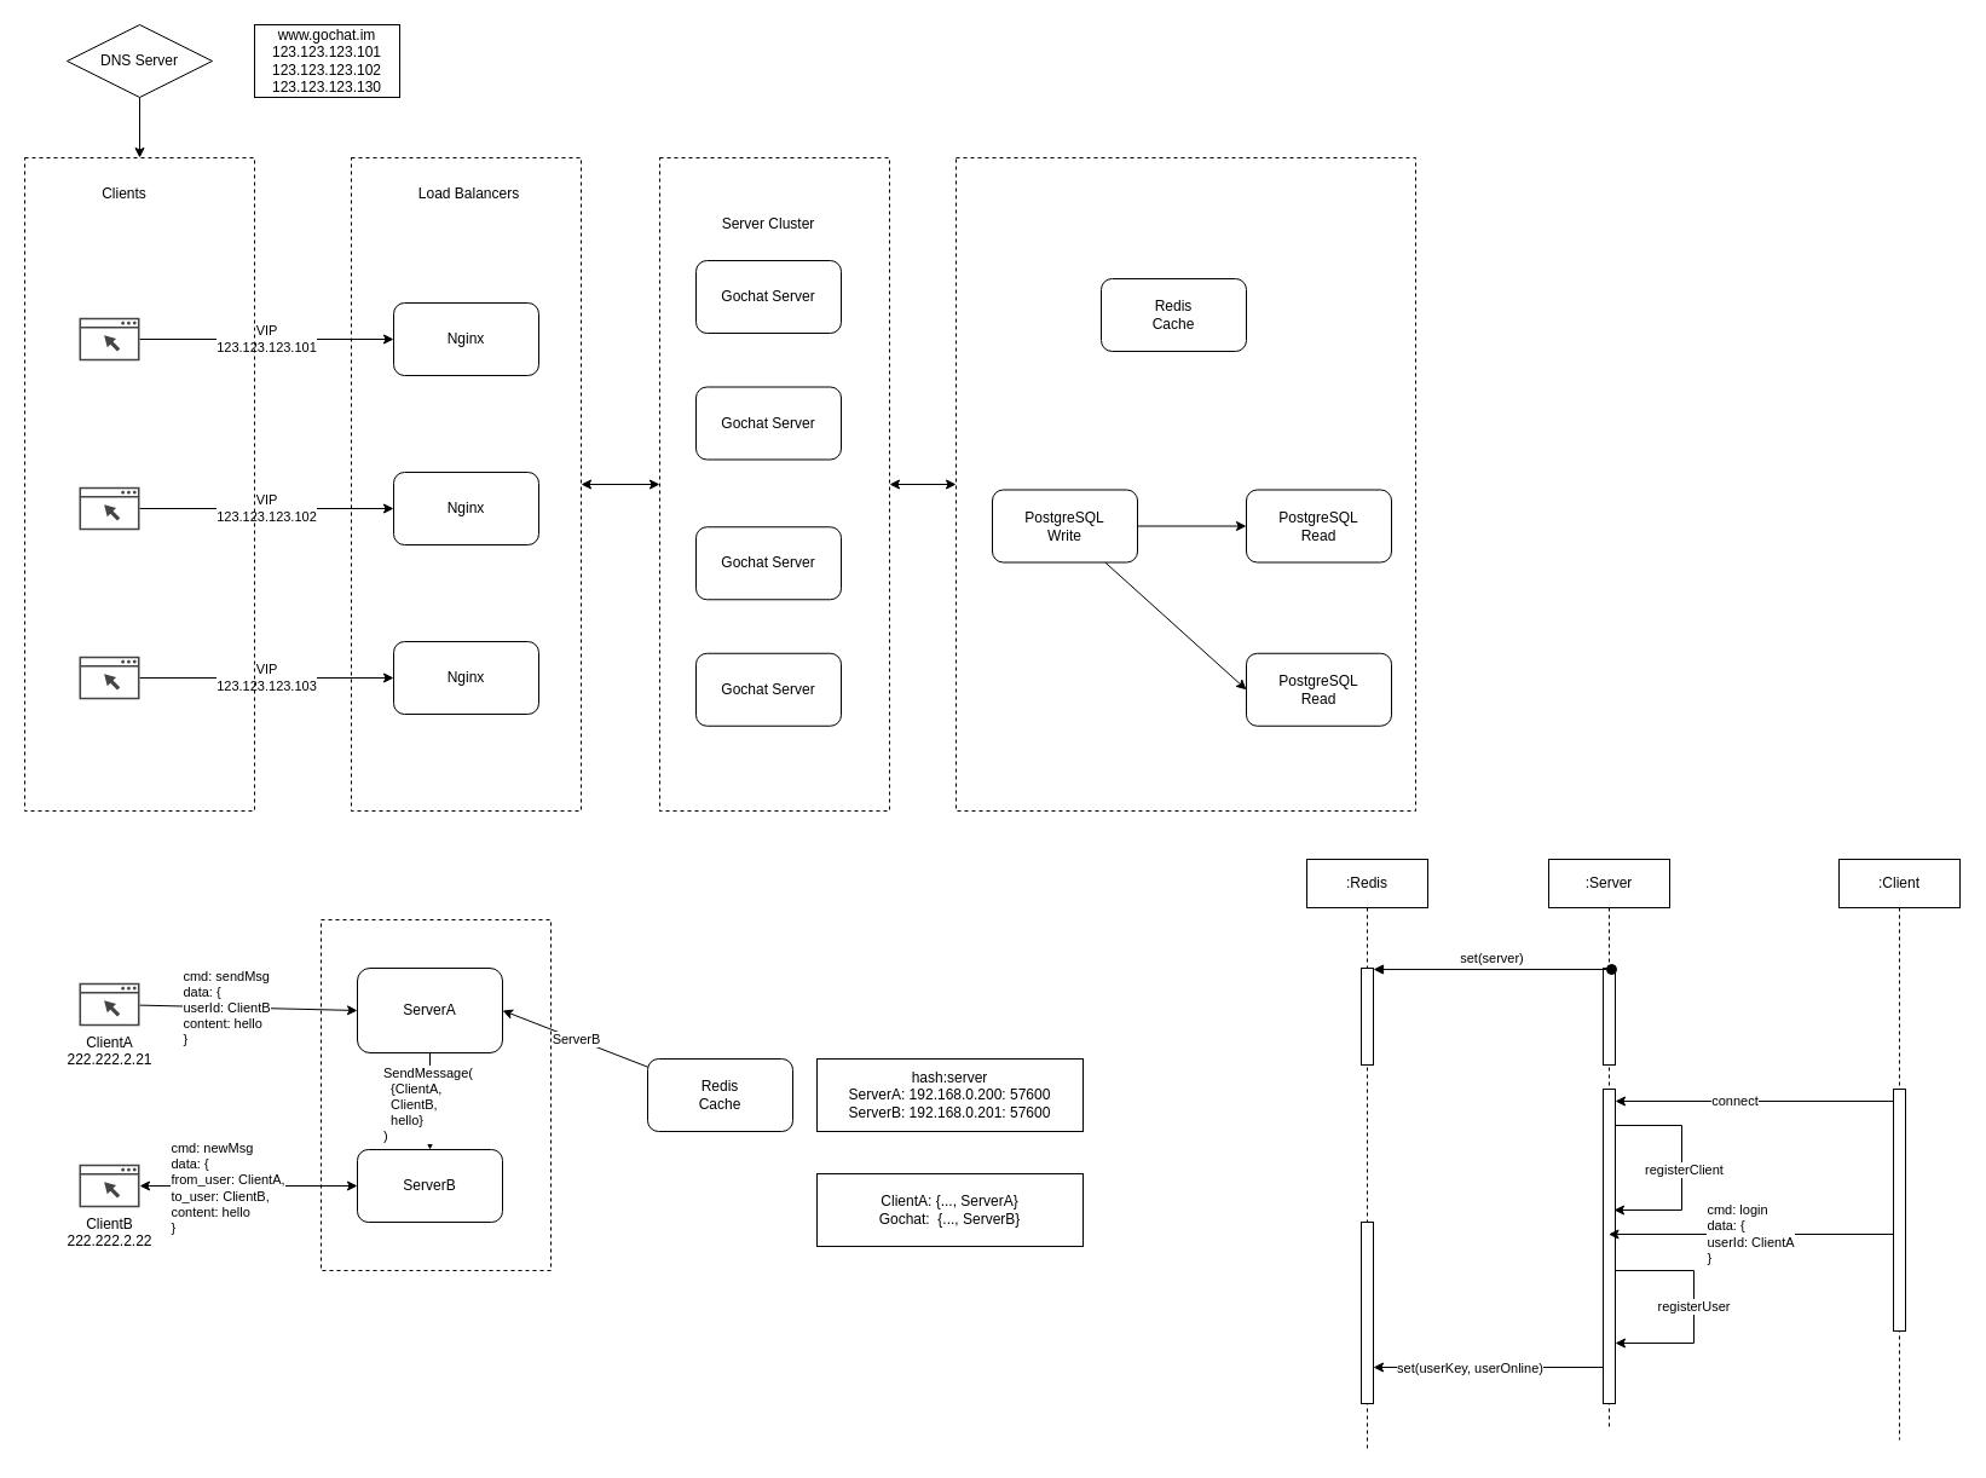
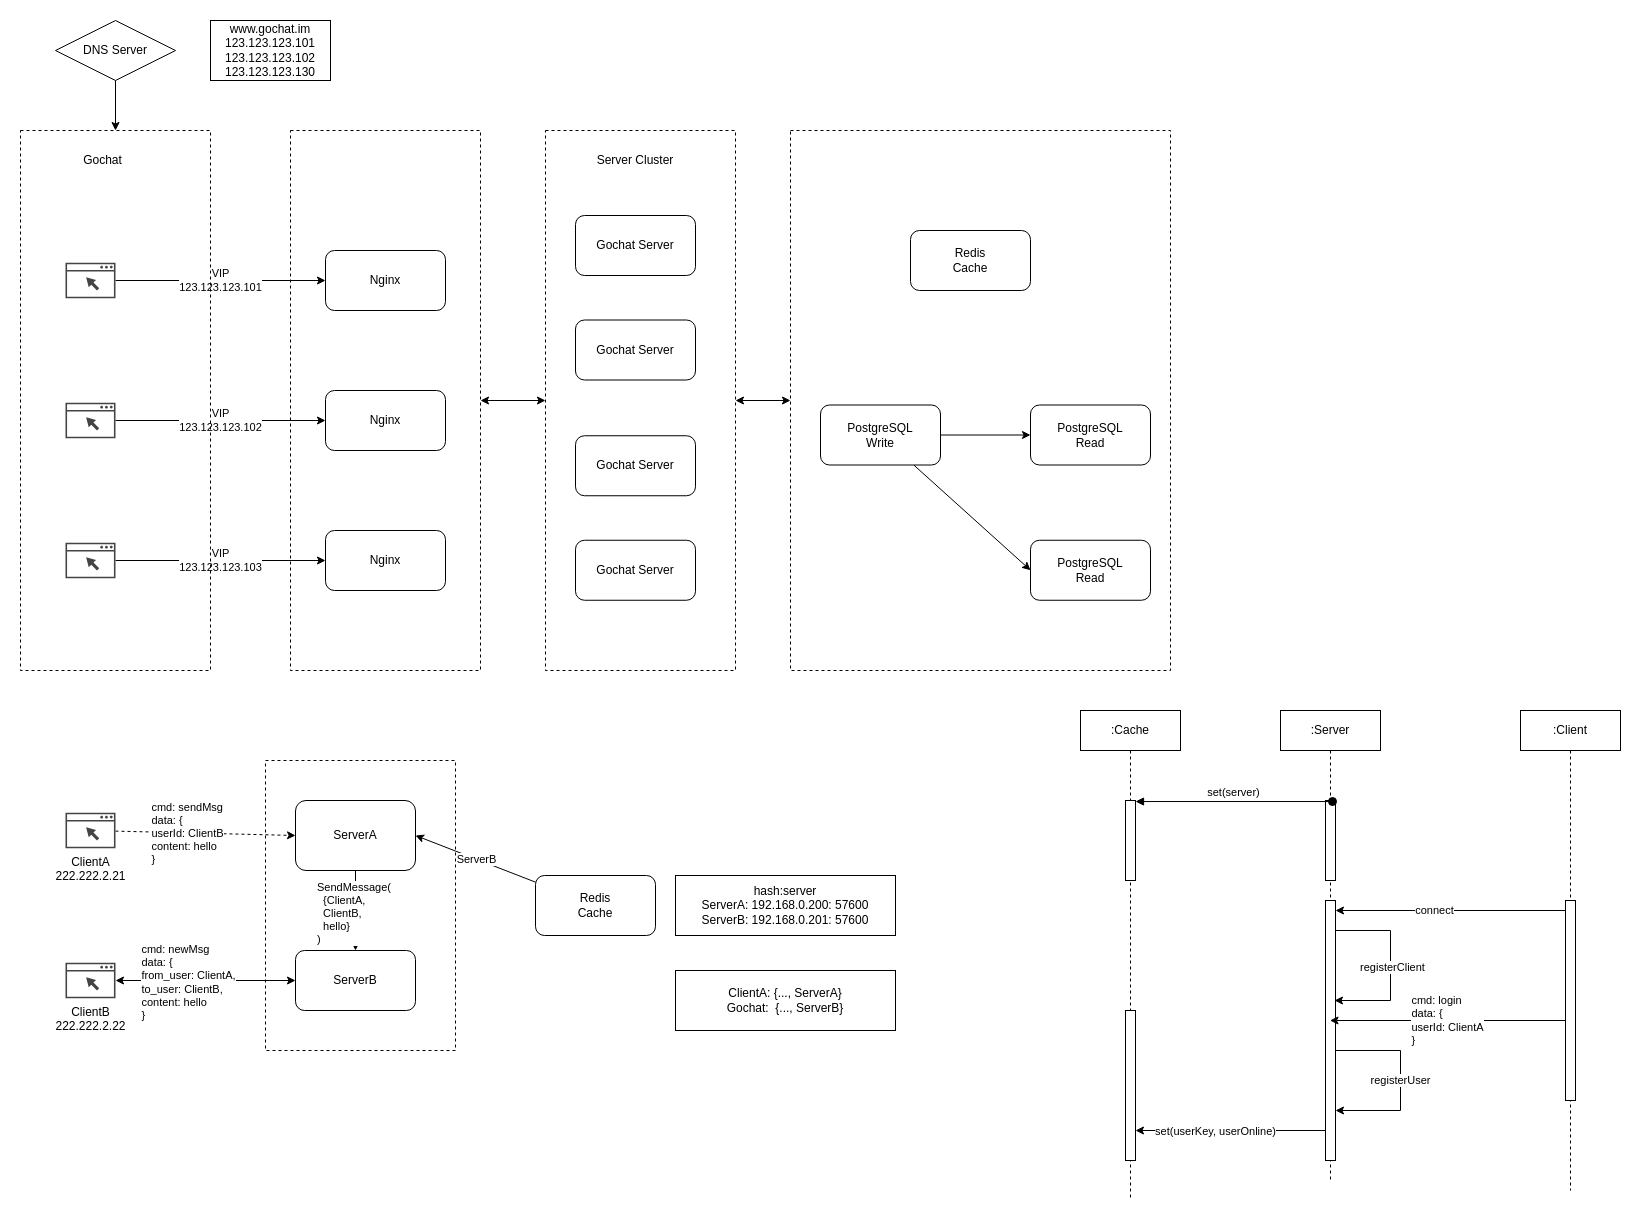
- <mxCell id="48" value="Clients" style="text;html=1;strokeColor=none;fillColor=none;align=center;verticalAlign=middle;whiteSpace=wrap;rounded=0;dashed=1;" vertex="1" parent="1"><mxGeometry x="55" y="150" width="95" height="20" as="geometry" /></mxCell>
+ <mxCell id="48" value="Gochat" style="text;html=1;strokeColor=none;fillColor=none;align=center;verticalAlign=middle;whiteSpace=wrap;rounded=0;dashed=1;" vertex="1" parent="1"><mxGeometry x="55" y="150" width="95" height="20" as="geometry" /></mxCell>
- <mxCell id="31" value="Load Balancers" style="text;html=1;strokeColor=none;fillColor=none;align=center;verticalAlign=middle;whiteSpace=wrap;rounded=0;dashed=1;" vertex="1" parent="1"><mxGeometry x="340" y="150" width="95" height="20" as="geometry" /></mxCell>
- <mxCell id="28" value="Server Cluster" style="text;html=1;strokeColor=none;fillColor=none;align=center;verticalAlign=middle;whiteSpace=wrap;rounded=0;dashed=1;" vertex="1" parent="1"><mxGeometry x="595" y="175" width="80" height="20" as="geometry" /></mxCell>
+ <mxCell id="28" value="Server Cluster" style="text;html=1;strokeColor=none;fillColor=none;align=center;verticalAlign=middle;whiteSpace=wrap;rounded=0;dashed=1;" vertex="1" parent="1"><mxGeometry x="595" y="150" width="80" height="20" as="geometry" /></mxCell>
- <mxCell id="55" value=":Redis" style="shape=umlLifeline;perimeter=lifelinePerimeter;whiteSpace=wrap;html=1;container=1;collapsible=0;recursiveResize=0;outlineConnect=0;" vertex="1" parent="1"><mxGeometry x="1080" y="710" width="100" height="490" as="geometry" /></mxCell>
+ <mxCell id="55" value=":Cache" style="shape=umlLifeline;perimeter=lifelinePerimeter;whiteSpace=wrap;html=1;container=1;collapsible=0;recursiveResize=0;outlineConnect=0;" vertex="1" parent="1"><mxGeometry x="1080" y="710" width="100" height="490" as="geometry" /></mxCell>
- <mxCell id="44" style="edgeStyle=none;rounded=0;orthogonalLoop=1;jettySize=auto;html=1;entryX=0;entryY=0.5;entryDx=0;entryDy=0;startArrow=none;startFill=0;" edge="1" parent="1" source="46" target="34"><mxGeometry relative="1" as="geometry" /></mxCell>
+ <mxCell id="44" style="edgeStyle=none;rounded=0;orthogonalLoop=1;jettySize=auto;html=1;entryX=0;entryY=0.5;entryDx=0;entryDy=0;startArrow=none;startFill=0;dashed=1;" edge="1" parent="1" source="46" target="34"><mxGeometry relative="1" as="geometry" /></mxCell>
